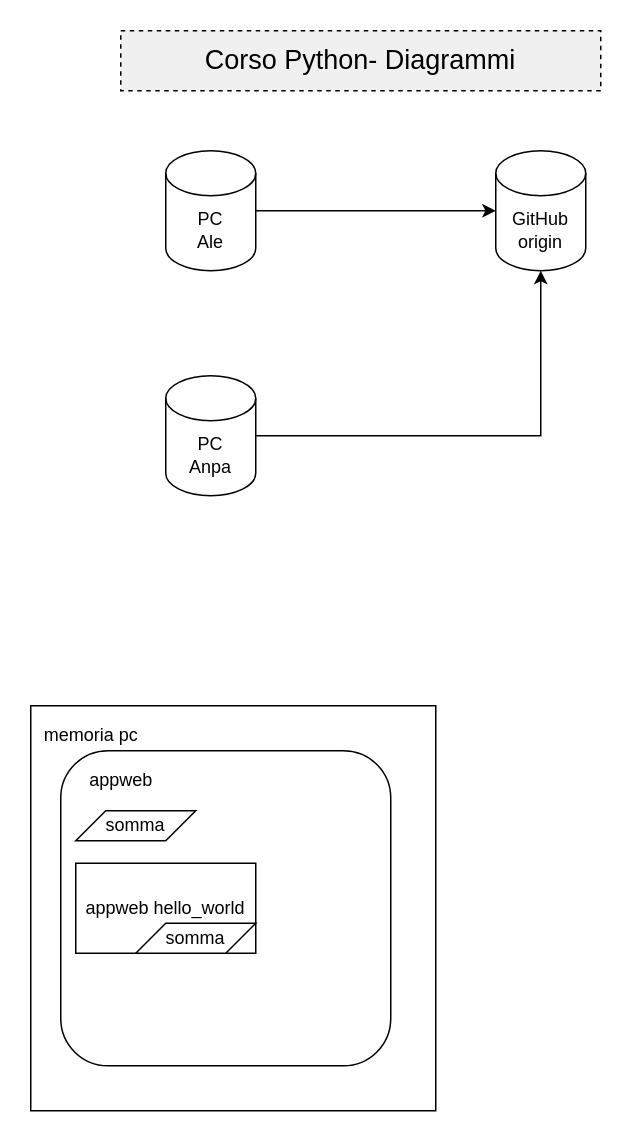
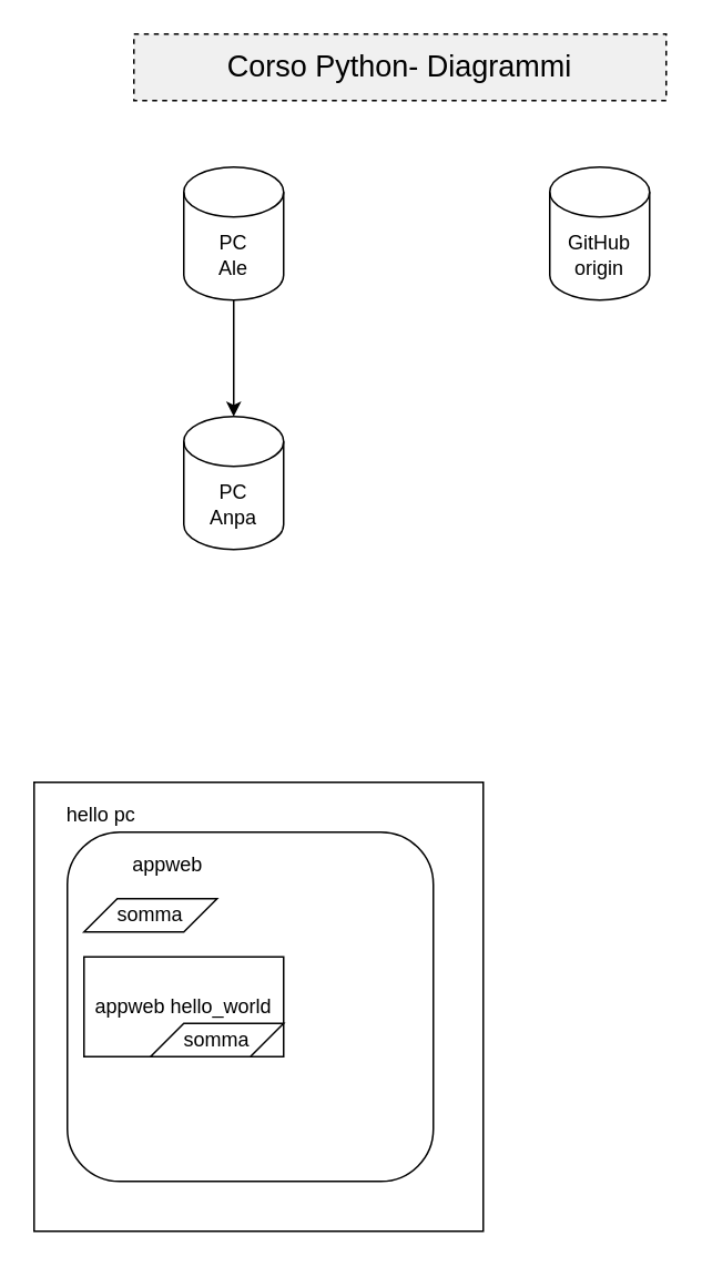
- <mxCell id="2" style="edgeStyle=orthogonalEdgeStyle;rounded=0;orthogonalLoop=1;jettySize=auto;html=1;entryX=0;entryY=0.5;entryDx=0;entryDy=0;entryPerimeter=0;" edge="1" parent="1" source="3" target="4"><mxGeometry relative="1" as="geometry" /></mxCell>
+ <mxCell id="2" style="edgeStyle=orthogonalEdgeStyle;rounded=0;orthogonalLoop=1;jettySize=auto;html=1;" edge="1" parent="1" source="3" target="6"><mxGeometry relative="1" as="geometry" /></mxCell>
- <mxCell id="5" style="edgeStyle=orthogonalEdgeStyle;rounded=0;orthogonalLoop=1;jettySize=auto;html=1;entryX=0.5;entryY=1;entryDx=0;entryDy=0;entryPerimeter=0;" edge="1" parent="1" source="6" target="4"><mxGeometry relative="1" as="geometry" /></mxCell>
- <mxCell id="10" value="memoria pc" style="text;html=1;align=center;verticalAlign=middle;resizable=0;points=[];autosize=1;" vertex="1" parent="1"><mxGeometry x="20" y="480" width="80" height="20" as="geometry" /></mxCell>
+ <mxCell id="10" value="hello pc" style="text;html=1;align=center;verticalAlign=middle;resizable=0;points=[];autosize=1;" vertex="1" parent="1"><mxGeometry x="20" y="480" width="80" height="20" as="geometry" /></mxCell>
- <mxCell id="9" value="appweb" style="text;html=1;align=center;verticalAlign=middle;resizable=0;points=[];autosize=1;" vertex="1" parent="1"><mxGeometry x="50" y="510" width="60" height="20" as="geometry" /></mxCell>
+ <mxCell id="9" value="appweb" style="text;html=1;align=center;verticalAlign=middle;resizable=0;points=[];autosize=1;" vertex="1" parent="1"><mxGeometry x="70" y="510" width="60" height="20" as="geometry" /></mxCell>
